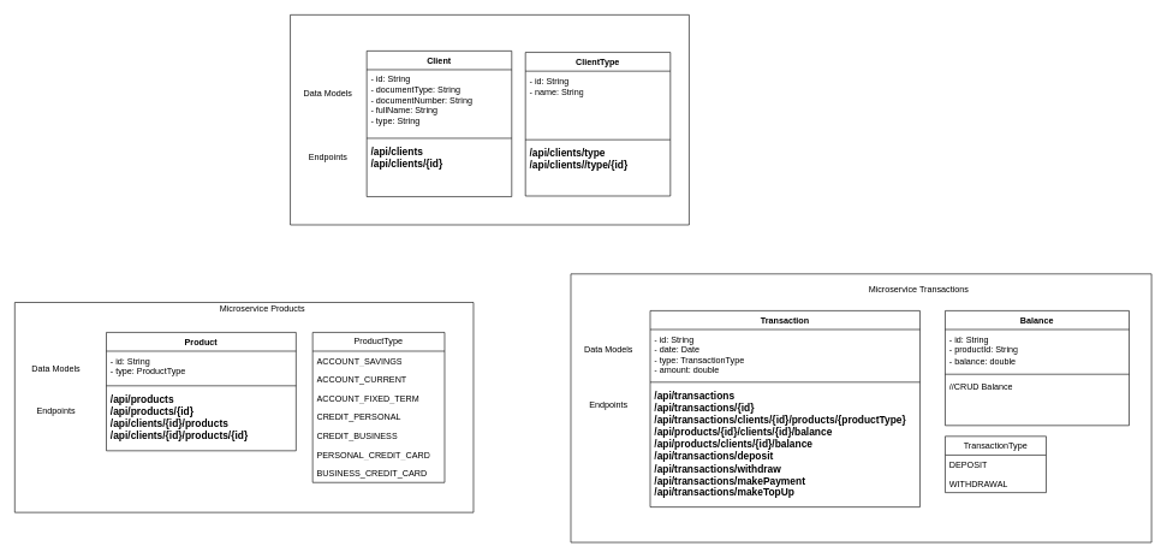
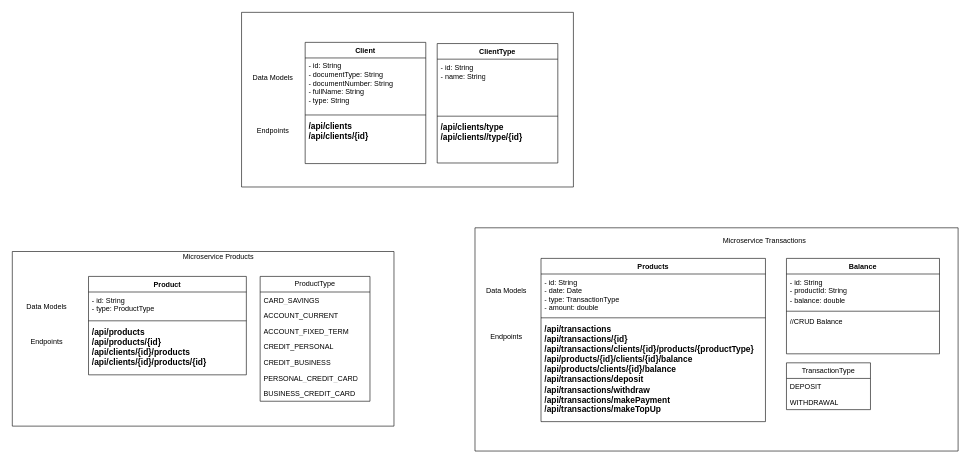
- <mxCell id="17" value="Transaction" style="swimlane;fontStyle=1;align=center;verticalAlign=top;childLayout=stackLayout;horizontal=1;startSize=26;horizontalStack=0;resizeParent=1;resizeParentMax=0;resizeLast=0;collapsible=1;marginBottom=0;whiteSpace=wrap;html=1;fillColor=#FFFFFF;" parent="1" vertex="1"><mxGeometry x="901" y="430" width="374" height="272" as="geometry" /></mxCell>
+ <mxCell id="17" value="Products" style="swimlane;fontStyle=1;align=center;verticalAlign=top;childLayout=stackLayout;horizontal=1;startSize=26;horizontalStack=0;resizeParent=1;resizeParentMax=0;resizeLast=0;collapsible=1;marginBottom=0;whiteSpace=wrap;html=1;fillColor=#FFFFFF;" parent="1" vertex="1"><mxGeometry x="901" y="430" width="374" height="272" as="geometry" /></mxCell>
- <mxCell id="10" value="ACCOUNT_SAVINGS" style="text;strokeColor=none;fillColor=none;align=left;verticalAlign=top;spacingLeft=4;spacingRight=4;overflow=hidden;rotatable=0;points=[[0,0.5],[1,0.5]];portConstraint=eastwest;whiteSpace=wrap;html=1;" parent="9" vertex="1"><mxGeometry y="26" width="183" height="26" as="geometry" /></mxCell>
+ <mxCell id="10" value="CARD_SAVINGS" style="text;strokeColor=none;fillColor=none;align=left;verticalAlign=top;spacingLeft=4;spacingRight=4;overflow=hidden;rotatable=0;points=[[0,0.5],[1,0.5]];portConstraint=eastwest;whiteSpace=wrap;html=1;" parent="9" vertex="1"><mxGeometry y="26" width="183" height="26" as="geometry" /></mxCell>
